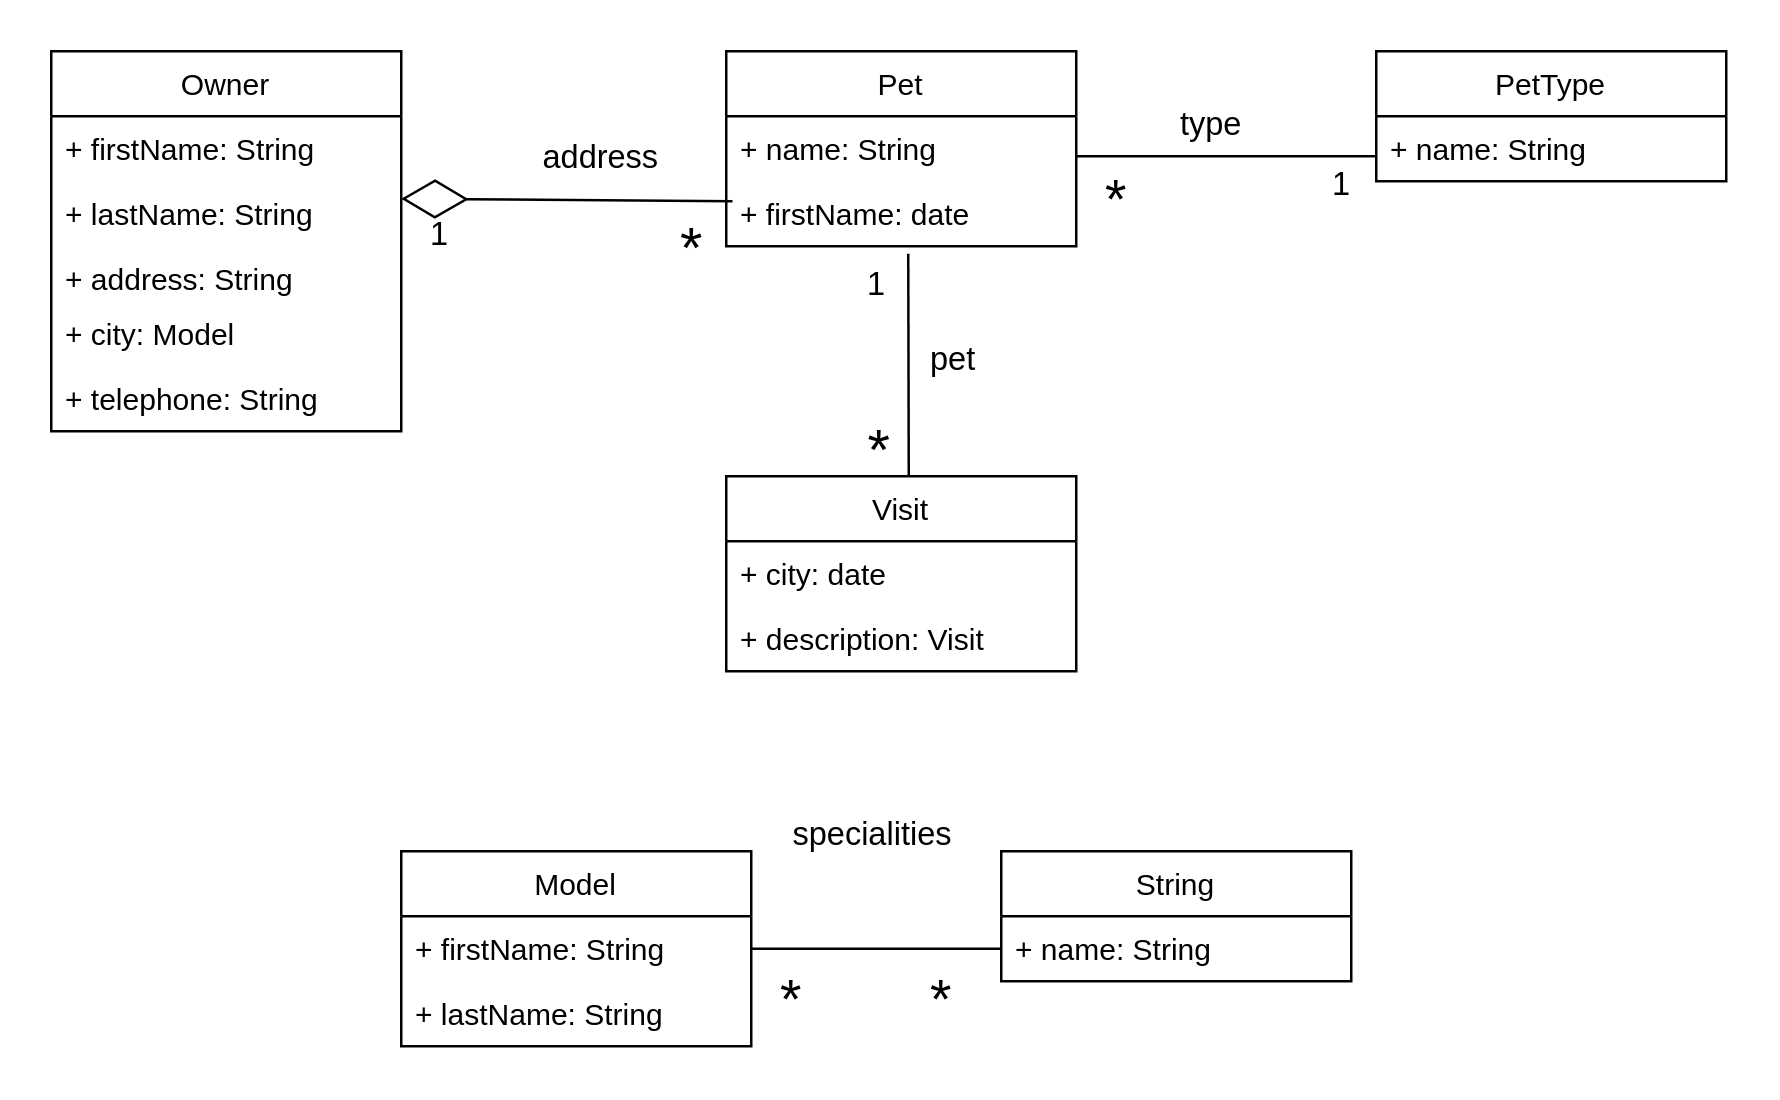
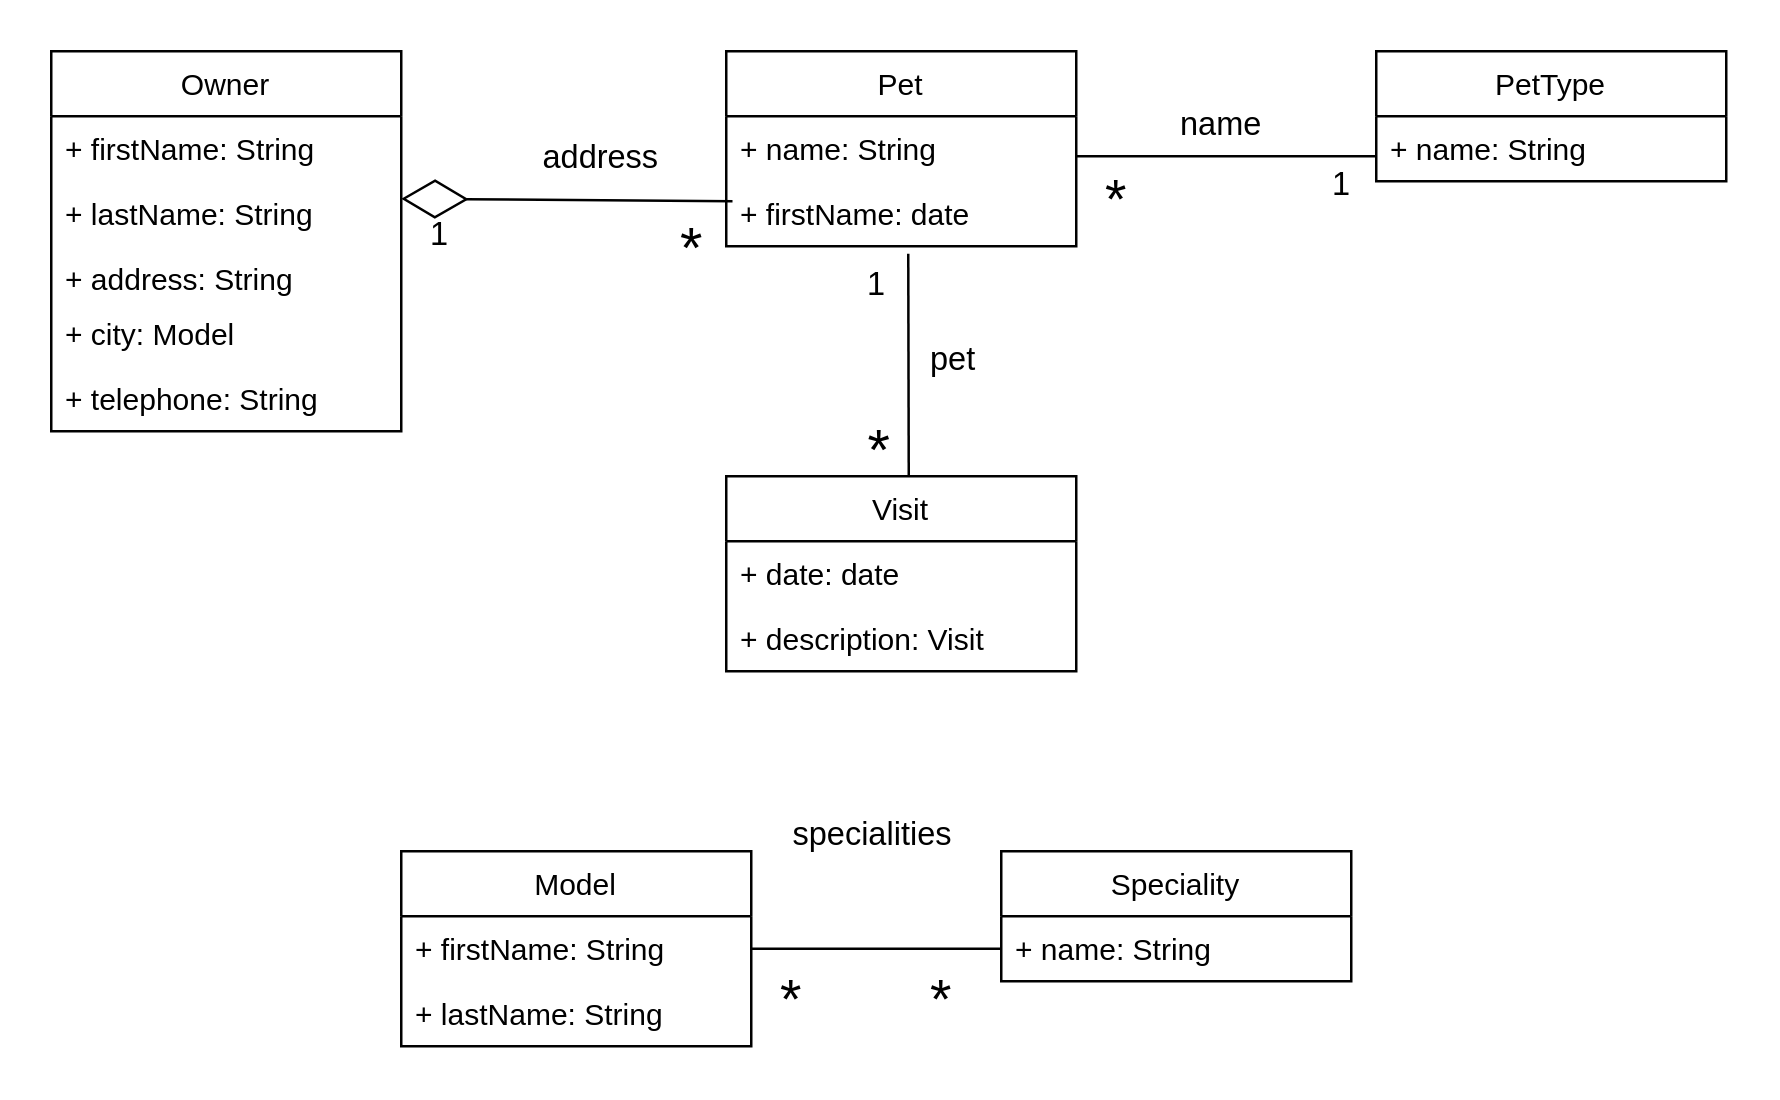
- <mxCell id="25" value="&lt;span style=&quot;font-size: 13px&quot;&gt;type&lt;/span&gt;" style="text;whiteSpace=wrap;html=1;fontSize=23;" vertex="1" parent="1"><mxGeometry x="470" y="26" width="30" height="40" as="geometry" /></mxCell>
+ <mxCell id="25" value="&lt;span style=&quot;font-size: 13px&quot;&gt;name&lt;/span&gt;" style="text;whiteSpace=wrap;html=1;fontSize=23;" vertex="1" parent="1"><mxGeometry x="470" y="26" width="30" height="40" as="geometry" /></mxCell>
- <mxCell id="14" value="+ city: date" style="text;strokeColor=none;fillColor=none;align=left;verticalAlign=top;spacingLeft=4;spacingRight=4;overflow=hidden;rotatable=0;points=[[0,0.5],[1,0.5]];portConstraint=eastwest;" vertex="1" parent="13"><mxGeometry y="26" width="140" height="26" as="geometry" /></mxCell>
+ <mxCell id="14" value="+ date: date" style="text;strokeColor=none;fillColor=none;align=left;verticalAlign=top;spacingLeft=4;spacingRight=4;overflow=hidden;rotatable=0;points=[[0,0.5],[1,0.5]];portConstraint=eastwest;" vertex="1" parent="13"><mxGeometry y="26" width="140" height="26" as="geometry" /></mxCell>
- <mxCell id="19" value="String" style="swimlane;fontStyle=0;childLayout=stackLayout;horizontal=1;startSize=26;fillColor=none;horizontalStack=0;resizeParent=1;resizeParentMax=0;resizeLast=0;collapsible=1;marginBottom=0;" vertex="1" parent="1"><mxGeometry x="400" y="340" width="140" height="52" as="geometry" /></mxCell>
+ <mxCell id="19" value="Speciality" style="swimlane;fontStyle=0;childLayout=stackLayout;horizontal=1;startSize=26;fillColor=none;horizontalStack=0;resizeParent=1;resizeParentMax=0;resizeLast=0;collapsible=1;marginBottom=0;" vertex="1" parent="1"><mxGeometry x="400" y="340" width="140" height="52" as="geometry" /></mxCell>
